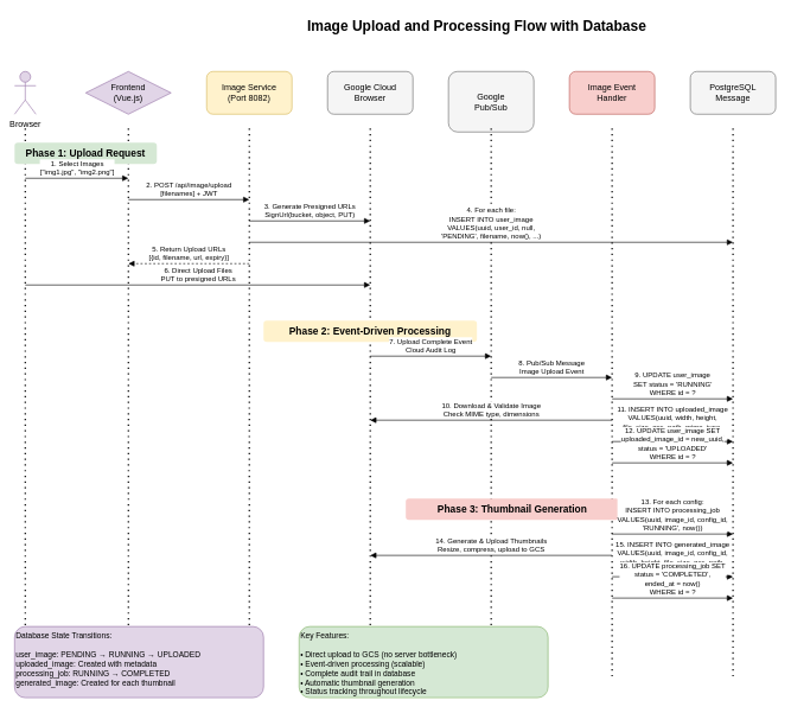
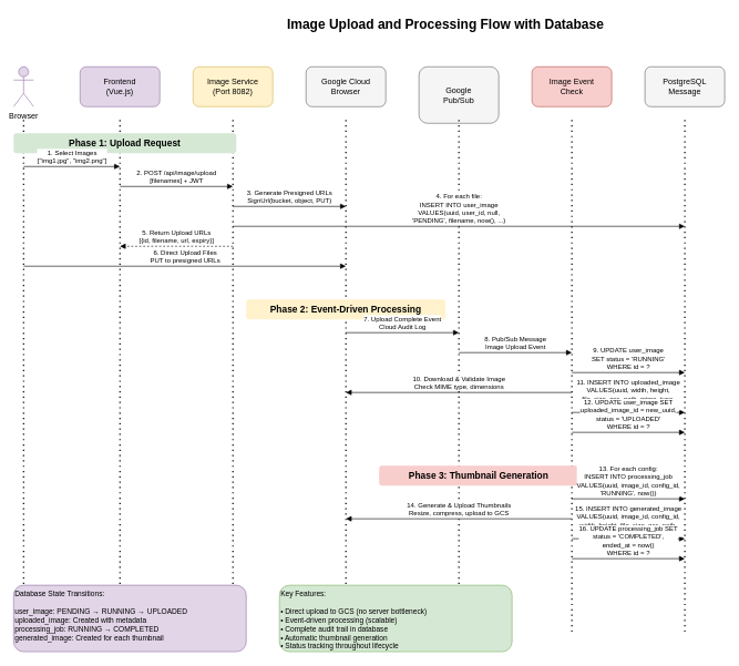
- <mxCell id="4" value="Frontend&#10;(Vue.js)" style="rhombus;whiteSpace=wrap;html=1;fillColor=#e1d5e7;strokeColor=#9673a6;fontSize=12;align=center;" vertex="1" parent="1"><mxGeometry x="120" y="100" width="120" height="60" as="geometry" /></mxCell>
+ <mxCell id="4" value="Frontend&#10;(Vue.js)" style="rounded=1;whiteSpace=wrap;html=1;fillColor=#e1d5e7;strokeColor=#9673a6;fontSize=12;align=center;" vertex="1" parent="1"><mxGeometry x="120" y="100" width="120" height="60" as="geometry" /></mxCell>
- <mxCell id="8" value="Image Event&#10;Handler" style="rounded=1;whiteSpace=wrap;html=1;fillColor=#f8cecc;strokeColor=#b85450;fontSize=12;align=center;" vertex="1" parent="1"><mxGeometry x="800" y="100" width="120" height="60" as="geometry" /></mxCell>
+ <mxCell id="8" value="Image Event&#10;Check" style="rounded=1;whiteSpace=wrap;html=1;fillColor=#f8cecc;strokeColor=#b85450;fontSize=12;align=center;" vertex="1" parent="1"><mxGeometry x="800" y="100" width="120" height="60" as="geometry" /></mxCell>
- <mxCell id="17" value="Phase 1: Upload Request" style="text;html=1;strokeColor=none;fillColor=#d5e8d4;align=center;verticalAlign=middle;whiteSpace=wrap;rounded=1;fontSize=14;fontStyle=1;" vertex="1" parent="1"><mxGeometry x="20" y="200" width="200" height="30" as="geometry" /></mxCell>
+ <mxCell id="17" value="Phase 1: Upload Request" style="text;html=1;strokeColor=none;fillColor=#d5e8d4;align=center;verticalAlign=middle;whiteSpace=wrap;rounded=1;fontSize=14;fontStyle=1;" vertex="1" parent="1"><mxGeometry x="20" y="200" width="335" height="30" as="geometry" /></mxCell>
